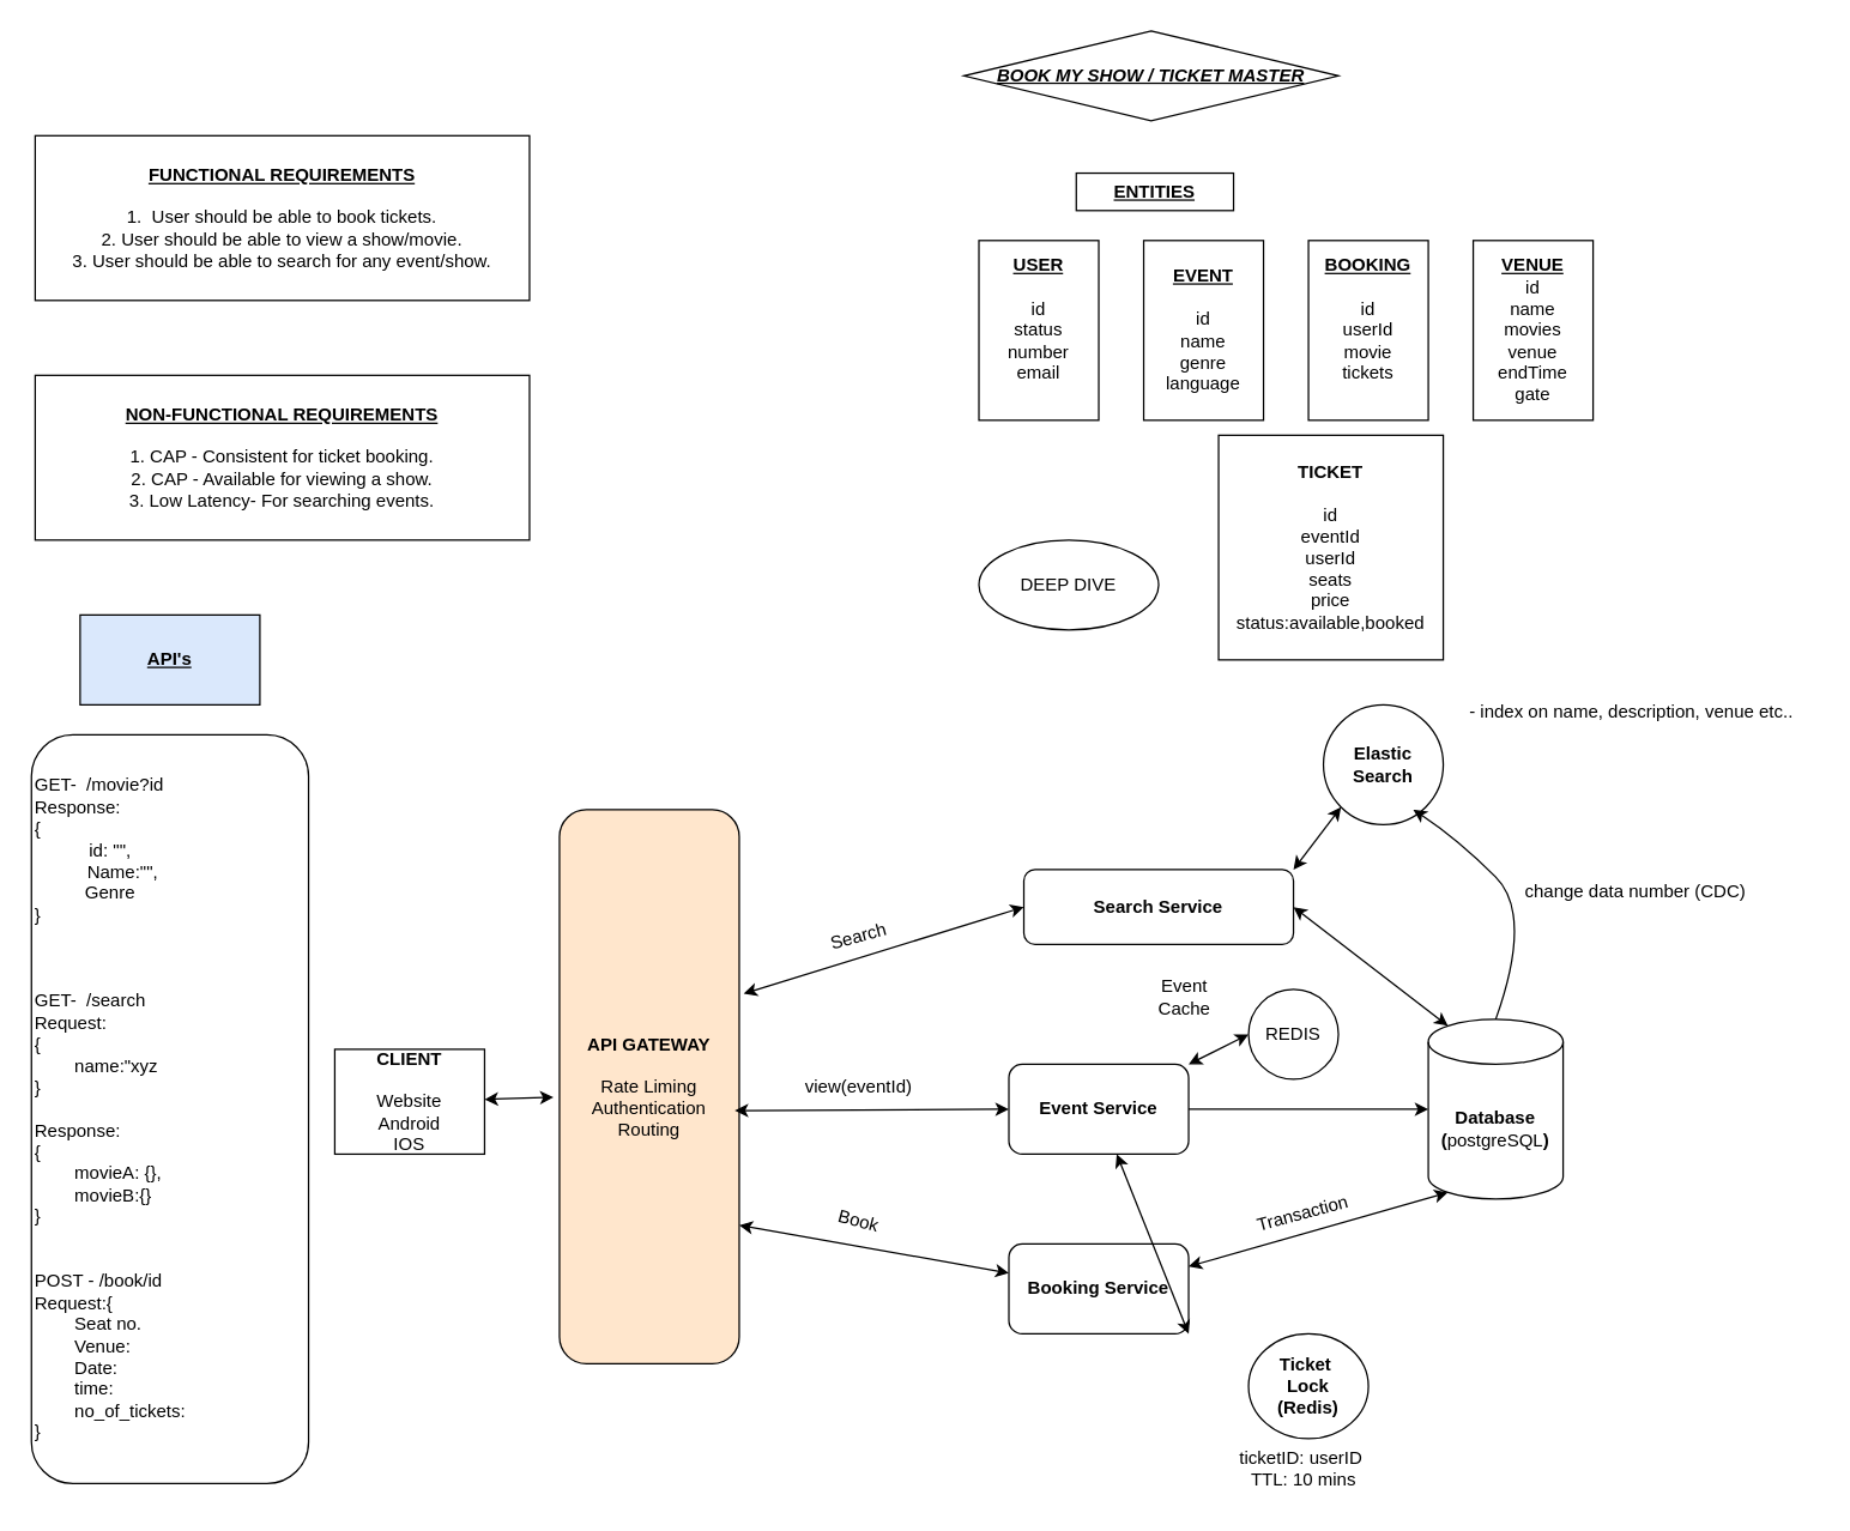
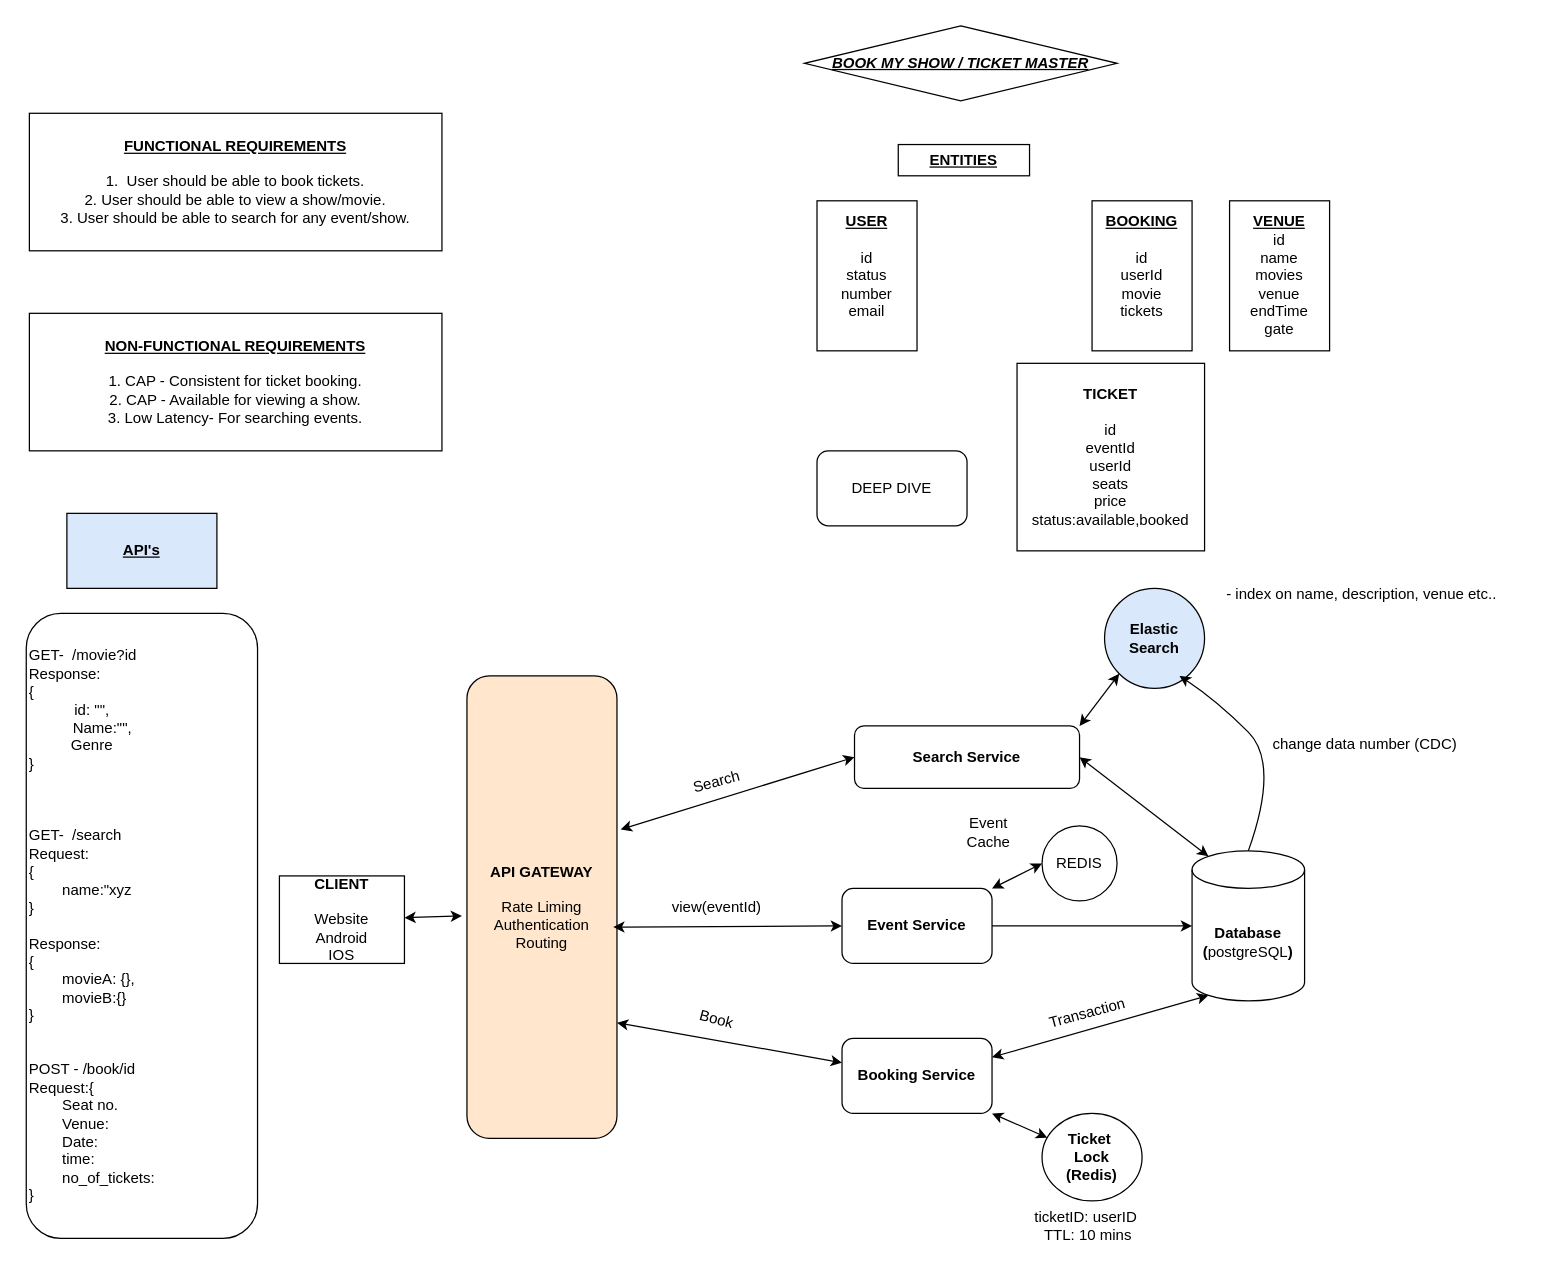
- <mxCell id="7" value="&lt;b&gt;&lt;u&gt;EVENT&lt;/u&gt;&lt;/b&gt;&lt;div&gt;&lt;b&gt;&lt;u&gt;&lt;br&gt;&lt;/u&gt;&lt;/b&gt;&lt;/div&gt;&lt;div&gt;id&lt;/div&gt;&lt;div&gt;name&lt;/div&gt;&lt;div&gt;genre&lt;/div&gt;&lt;div&gt;language&lt;/div&gt;" style="rounded=0;whiteSpace=wrap;html=1;" vertex="1" parent="1"><mxGeometry x="763" y="160" width="80" height="120" as="geometry" /></mxCell>
- <mxCell id="12" value="DEEP DIVE" style="ellipse;whiteSpace=wrap;html=1;" vertex="1" parent="1"><mxGeometry x="653" y="360" width="120" height="60" as="geometry" /></mxCell>
+ <mxCell id="12" value="DEEP DIVE" style="rounded=1;whiteSpace=wrap;html=1;" vertex="1" parent="1"><mxGeometry x="653" y="360" width="120" height="60" as="geometry" /></mxCell>
- <mxCell id="38" value="&lt;b&gt;Elastic Search&lt;/b&gt;" style="ellipse;whiteSpace=wrap;html=1;aspect=fixed;" vertex="1" parent="1"><mxGeometry x="883" y="470" width="80" height="80" as="geometry" /></mxCell>
+ <mxCell id="38" value="&lt;b&gt;Elastic Search&lt;/b&gt;" style="ellipse;whiteSpace=wrap;html=1;aspect=fixed;fillColor=#dae8fc;" vertex="1" parent="1"><mxGeometry x="883" y="470" width="80" height="80" as="geometry" /></mxCell>
- <mxCell id="31" value="" style="endArrow=classic;startArrow=classic;html=1;rounded=0;exitX=1;exitY=1;exitDx=0;exitDy=0;" edge="1" parent="1" source="27" target="13"><mxGeometry width="50" height="50" relative="1" as="geometry"><mxPoint x="793" y="860" as="sourcePoint" /><mxPoint x="853" y="860" as="targetPoint" /></mxGeometry></mxCell>
+ <mxCell id="31" value="" style="endArrow=classic;startArrow=classic;html=1;rounded=0;exitX=1;exitY=1;exitDx=0;exitDy=0;" edge="1" parent="1" source="27" target="32"><mxGeometry width="50" height="50" relative="1" as="geometry"><mxPoint x="793" y="860" as="sourcePoint" /><mxPoint x="853" y="860" as="targetPoint" /></mxGeometry></mxCell>
